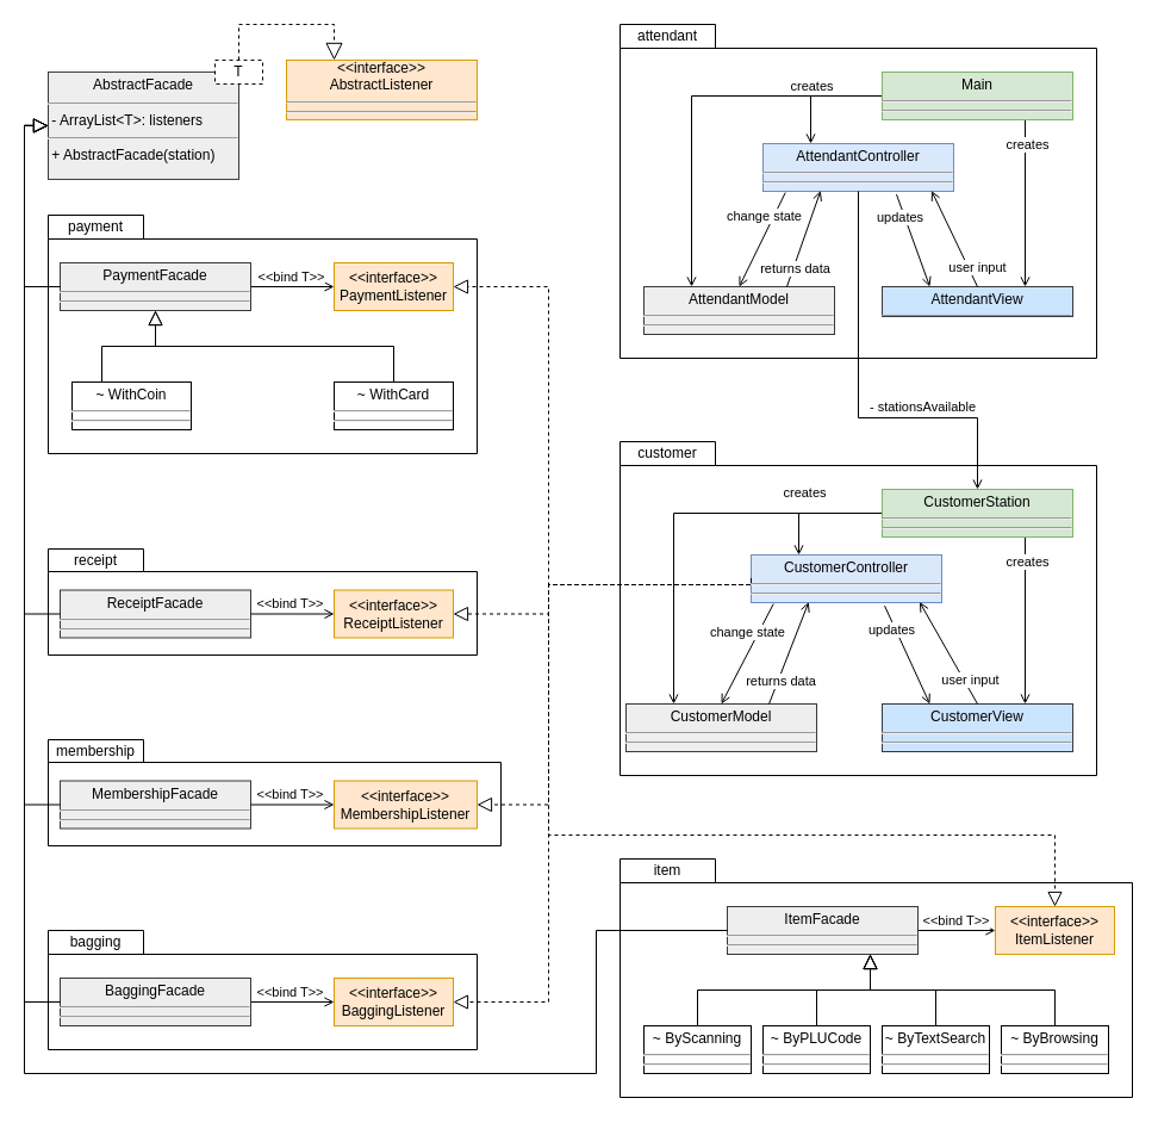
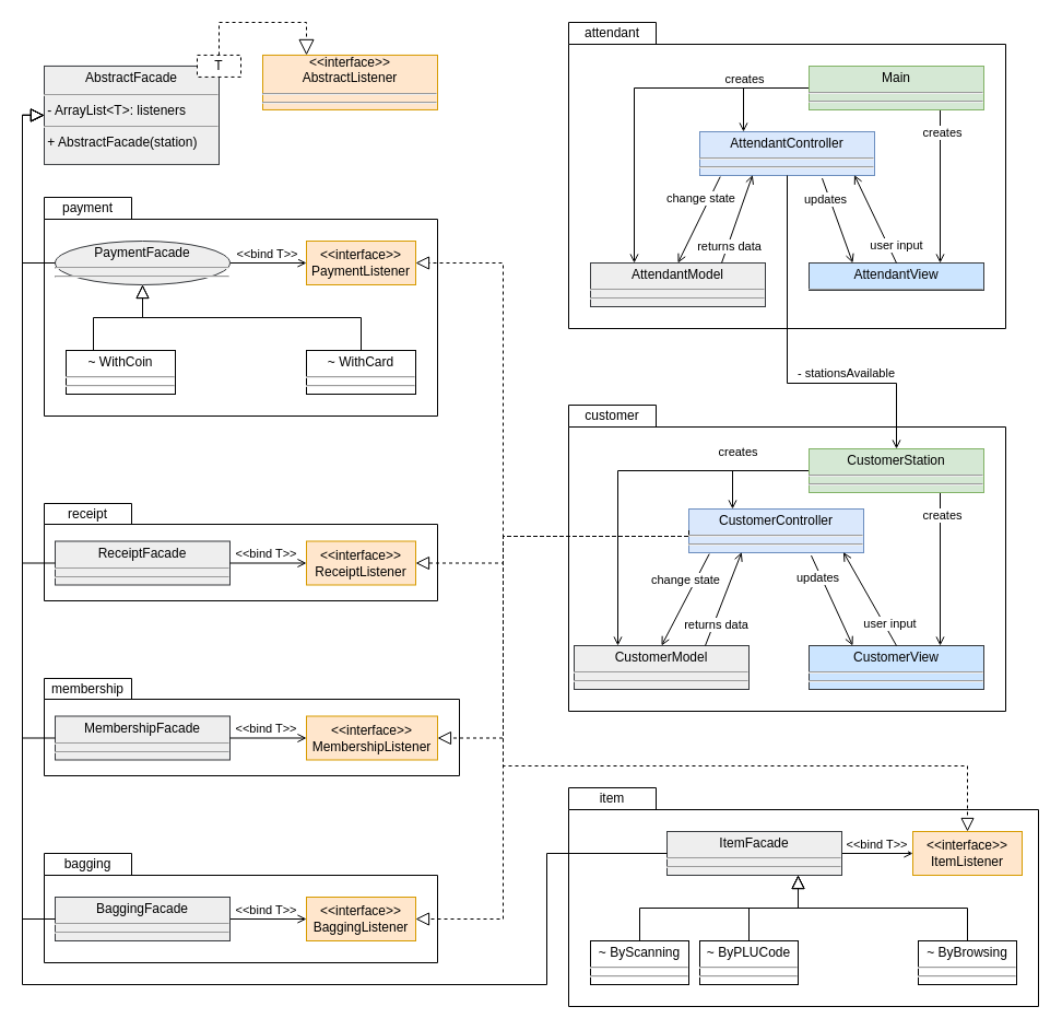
- <mxCell id="45" value="&lt;p style=&quot;margin:0px;margin-top:4px;text-align:center;&quot;&gt;PaymentFacade&lt;/p&gt;&lt;div style=&quot;height:2px;&quot;&gt;&lt;hr&gt;&lt;hr&gt;&amp;nbsp;&lt;/div&gt;" style="verticalAlign=top;align=left;overflow=fill;fontSize=12;fontFamily=Helvetica;html=1;whiteSpace=wrap;fontStyle=0;container=0;fillColor=#eeeeee;strokeColor=#36393d;" vertex="1" parent="40"><mxGeometry x="10" y="40" width="160" height="40" as="geometry" /></mxCell>
+ <mxCell id="45" value="&lt;p style=&quot;margin:0px;margin-top:4px;text-align:center;&quot;&gt;PaymentFacade&lt;/p&gt;&lt;div style=&quot;height:2px;&quot;&gt;&lt;hr&gt;&lt;hr&gt;&amp;nbsp;&lt;/div&gt;" style="ellipse;verticalAlign=top;align=left;overflow=fill;fontSize=12;fontFamily=Helvetica;html=1;whiteSpace=wrap;fontStyle=0;container=0;fillColor=#eeeeee;strokeColor=#36393d;" vertex="1" parent="40"><mxGeometry x="10" y="40" width="160" height="40" as="geometry" /></mxCell>
- <mxCell id="72" style="edgeStyle=orthogonalEdgeStyle;rounded=0;orthogonalLoop=1;jettySize=auto;html=1;entryX=0.75;entryY=1;entryDx=0;entryDy=0;endArrow=block;endFill=0;endSize=10;startSize=10;exitX=0.5;exitY=0;exitDx=0;exitDy=0;" edge="1" parent="62" source="70" target="67"><mxGeometry relative="1" as="geometry"><mxPoint x="165" y="140" as="sourcePoint" /><mxPoint x="100" y="90" as="targetPoint" /></mxGeometry></mxCell>
- <mxCell id="70" value="&lt;p style=&quot;margin:0px;margin-top:4px;text-align:center;&quot;&gt;~ ByTextSearch&lt;/p&gt;&lt;div style=&quot;height:2px;&quot;&gt;&lt;hr&gt;&lt;hr&gt;&amp;nbsp;&lt;/div&gt;" style="verticalAlign=top;align=left;overflow=fill;fontSize=12;fontFamily=Helvetica;html=1;whiteSpace=wrap;fontStyle=0;container=0;" vertex="1" parent="62"><mxGeometry x="220" y="140" width="90" height="40" as="geometry" /></mxCell>
